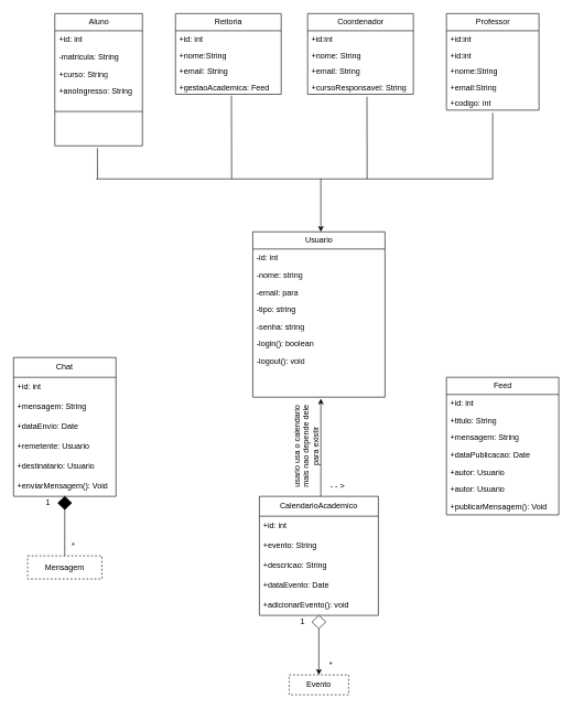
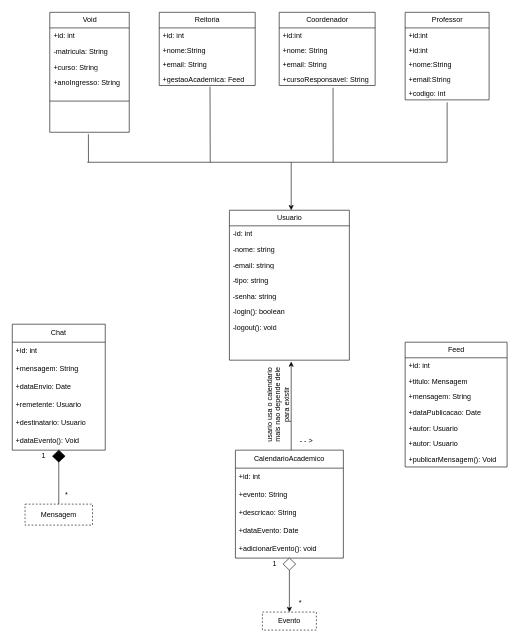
- <mxCell id="10" value="Aluno" style="swimlane;fontStyle=0;childLayout=stackLayout;horizontal=1;startSize=26;fillColor=none;horizontalStack=0;resizeParent=1;resizeParentMax=0;resizeLast=0;collapsible=1;marginBottom=0;html=1;" vertex="1" parent="1"><mxGeometry x="82.5" y="20" width="132.5" height="200" as="geometry" /></mxCell>
+ <mxCell id="10" value="Void" style="swimlane;fontStyle=0;childLayout=stackLayout;horizontal=1;startSize=26;fillColor=none;horizontalStack=0;resizeParent=1;resizeParentMax=0;resizeLast=0;collapsible=1;marginBottom=0;html=1;" vertex="1" parent="1"><mxGeometry x="82.5" y="20" width="132.5" height="200" as="geometry" /></mxCell>
- <mxCell id="5" value="-email: para" style="text;strokeColor=none;fillColor=none;align=left;verticalAlign=top;spacingLeft=4;spacingRight=4;overflow=hidden;rotatable=0;points=[[0,0.5],[1,0.5]];portConstraint=eastwest;whiteSpace=wrap;html=1;" vertex="1" parent="2"><mxGeometry y="78" width="200" height="26" as="geometry" /></mxCell>
+ <mxCell id="5" value="-email: string" style="text;strokeColor=none;fillColor=none;align=left;verticalAlign=top;spacingLeft=4;spacingRight=4;overflow=hidden;rotatable=0;points=[[0,0.5],[1,0.5]];portConstraint=eastwest;whiteSpace=wrap;html=1;" vertex="1" parent="2"><mxGeometry y="78" width="200" height="26" as="geometry" /></mxCell>
- <mxCell id="34" value="+titulo: String" style="text;strokeColor=none;fillColor=none;align=left;verticalAlign=top;spacingLeft=4;spacingRight=4;overflow=hidden;rotatable=0;points=[[0,0.5],[1,0.5]];portConstraint=eastwest;whiteSpace=wrap;html=1;" vertex="1" parent="32"><mxGeometry y="52" width="170" height="26" as="geometry" /></mxCell>
+ <mxCell id="34" value="+titulo: Mensagem" style="text;strokeColor=none;fillColor=none;align=left;verticalAlign=top;spacingLeft=4;spacingRight=4;overflow=hidden;rotatable=0;points=[[0,0.5],[1,0.5]];portConstraint=eastwest;whiteSpace=wrap;html=1;" vertex="1" parent="32"><mxGeometry y="52" width="170" height="26" as="geometry" /></mxCell>
- <mxCell id="46" value="+enviarMensagem(): Void" style="text;strokeColor=none;fillColor=none;align=left;verticalAlign=middle;spacingLeft=4;spacingRight=4;overflow=hidden;points=[[0,0.5],[1,0.5]];portConstraint=eastwest;rotatable=0;whiteSpace=wrap;html=1;" vertex="1" parent="40"><mxGeometry y="180" width="155" height="30" as="geometry" /></mxCell>
+ <mxCell id="46" value="+dataEvento(): Void" style="text;strokeColor=none;fillColor=none;align=left;verticalAlign=middle;spacingLeft=4;spacingRight=4;overflow=hidden;points=[[0,0.5],[1,0.5]];portConstraint=eastwest;rotatable=0;whiteSpace=wrap;html=1;" vertex="1" parent="40"><mxGeometry y="180" width="155" height="30" as="geometry" /></mxCell>
